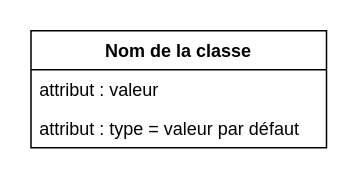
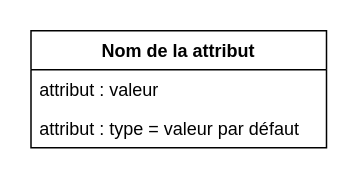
- <mxCell id="2" value="Nom de la classe" style="swimlane;fontStyle=1;childLayout=stackLayout;horizontal=1;startSize=26;fillColor=none;horizontalStack=0;resizeParent=1;resizeParentMax=0;resizeLast=0;collapsible=1;marginBottom=0;" parent="1" vertex="1"><mxGeometry x="20" y="20" width="197" height="78" as="geometry" /></mxCell>
+ <mxCell id="2" value="Nom de la attribut" style="swimlane;fontStyle=1;childLayout=stackLayout;horizontal=1;startSize=26;fillColor=none;horizontalStack=0;resizeParent=1;resizeParentMax=0;resizeLast=0;collapsible=1;marginBottom=0;" parent="1" vertex="1"><mxGeometry x="20" y="20" width="197" height="78" as="geometry" /></mxCell>
